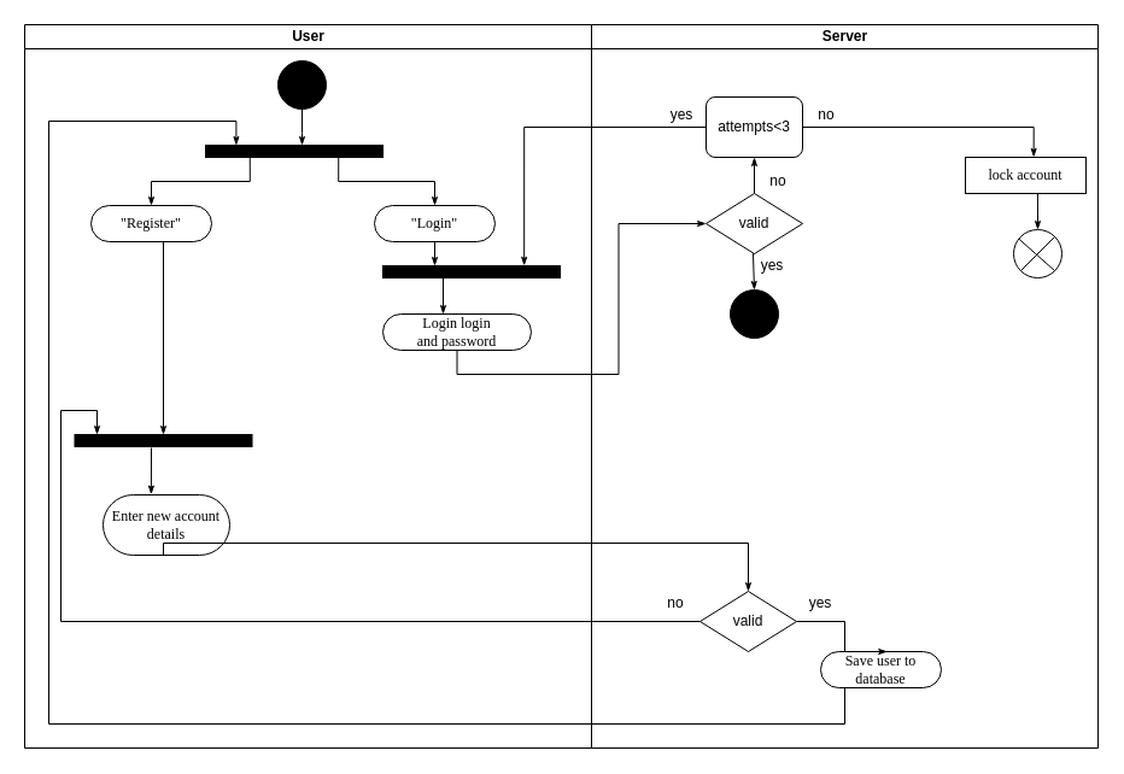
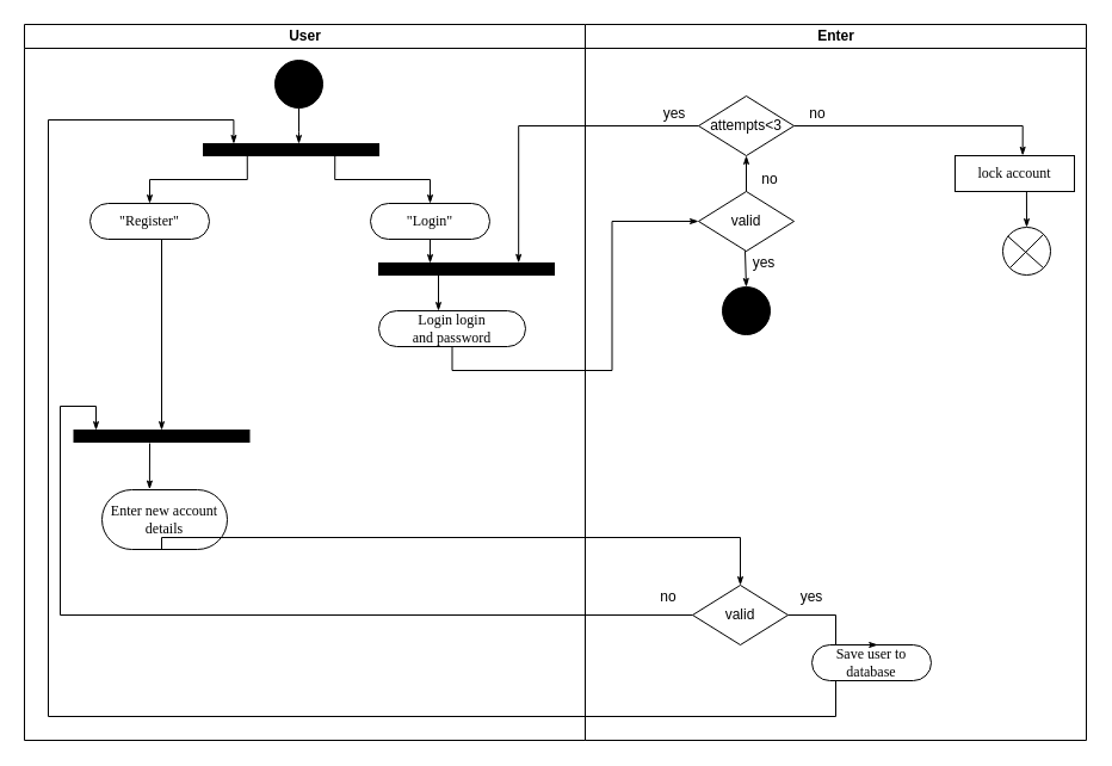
- <mxCell id="19" value="Server" style="swimlane;html=1;startSize=20;" parent="1" vertex="1"><mxGeometry x="490" y="20" width="420" height="600" as="geometry" /></mxCell>
+ <mxCell id="19" value="Enter" style="swimlane;html=1;startSize=20;" parent="1" vertex="1"><mxGeometry x="490" y="20" width="420" height="600" as="geometry" /></mxCell>
- <mxCell id="21" value="attempts&amp;lt;3" style="whiteSpace=wrap;html=1;rounded=1;" parent="19" vertex="1"><mxGeometry x="95" y="60" width="80" height="50" as="geometry" /></mxCell>
+ <mxCell id="21" value="attempts&amp;lt;3" style="rhombus;whiteSpace=wrap;html=1;" parent="19" vertex="1"><mxGeometry x="95" y="60" width="80" height="50" as="geometry" /></mxCell>
